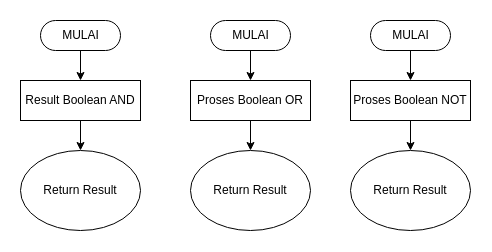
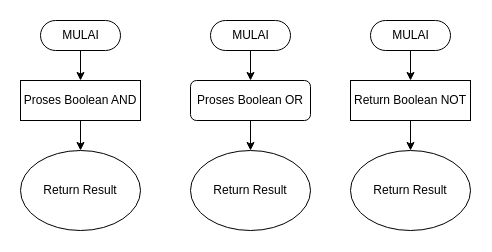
- <mxCell id="5" value="Result Boolean AND" style="rounded=0;whiteSpace=wrap;html=1;" parent="1" vertex="1"><mxGeometry x="20" y="80" width="120" height="40" as="geometry" /></mxCell>
+ <mxCell id="5" value="Proses Boolean AND" style="rounded=0;whiteSpace=wrap;html=1;" parent="1" vertex="1"><mxGeometry x="20" y="80" width="120" height="40" as="geometry" /></mxCell>
- <mxCell id="10" value="Proses Boolean OR" style="rounded=0;whiteSpace=wrap;html=1;" parent="1" vertex="1"><mxGeometry x="190" y="80" width="120" height="40" as="geometry" /></mxCell>
+ <mxCell id="10" value="Proses Boolean OR" style="whiteSpace=wrap;html=1;rounded=1;" parent="1" vertex="1"><mxGeometry x="190" y="80" width="120" height="40" as="geometry" /></mxCell>
- <mxCell id="15" value="Proses Boolean NOT" style="rounded=0;whiteSpace=wrap;html=1;" parent="1" vertex="1"><mxGeometry x="350" y="80" width="120" height="40" as="geometry" /></mxCell>
+ <mxCell id="15" value="Return Boolean NOT" style="rounded=0;whiteSpace=wrap;html=1;" parent="1" vertex="1"><mxGeometry x="350" y="80" width="120" height="40" as="geometry" /></mxCell>
